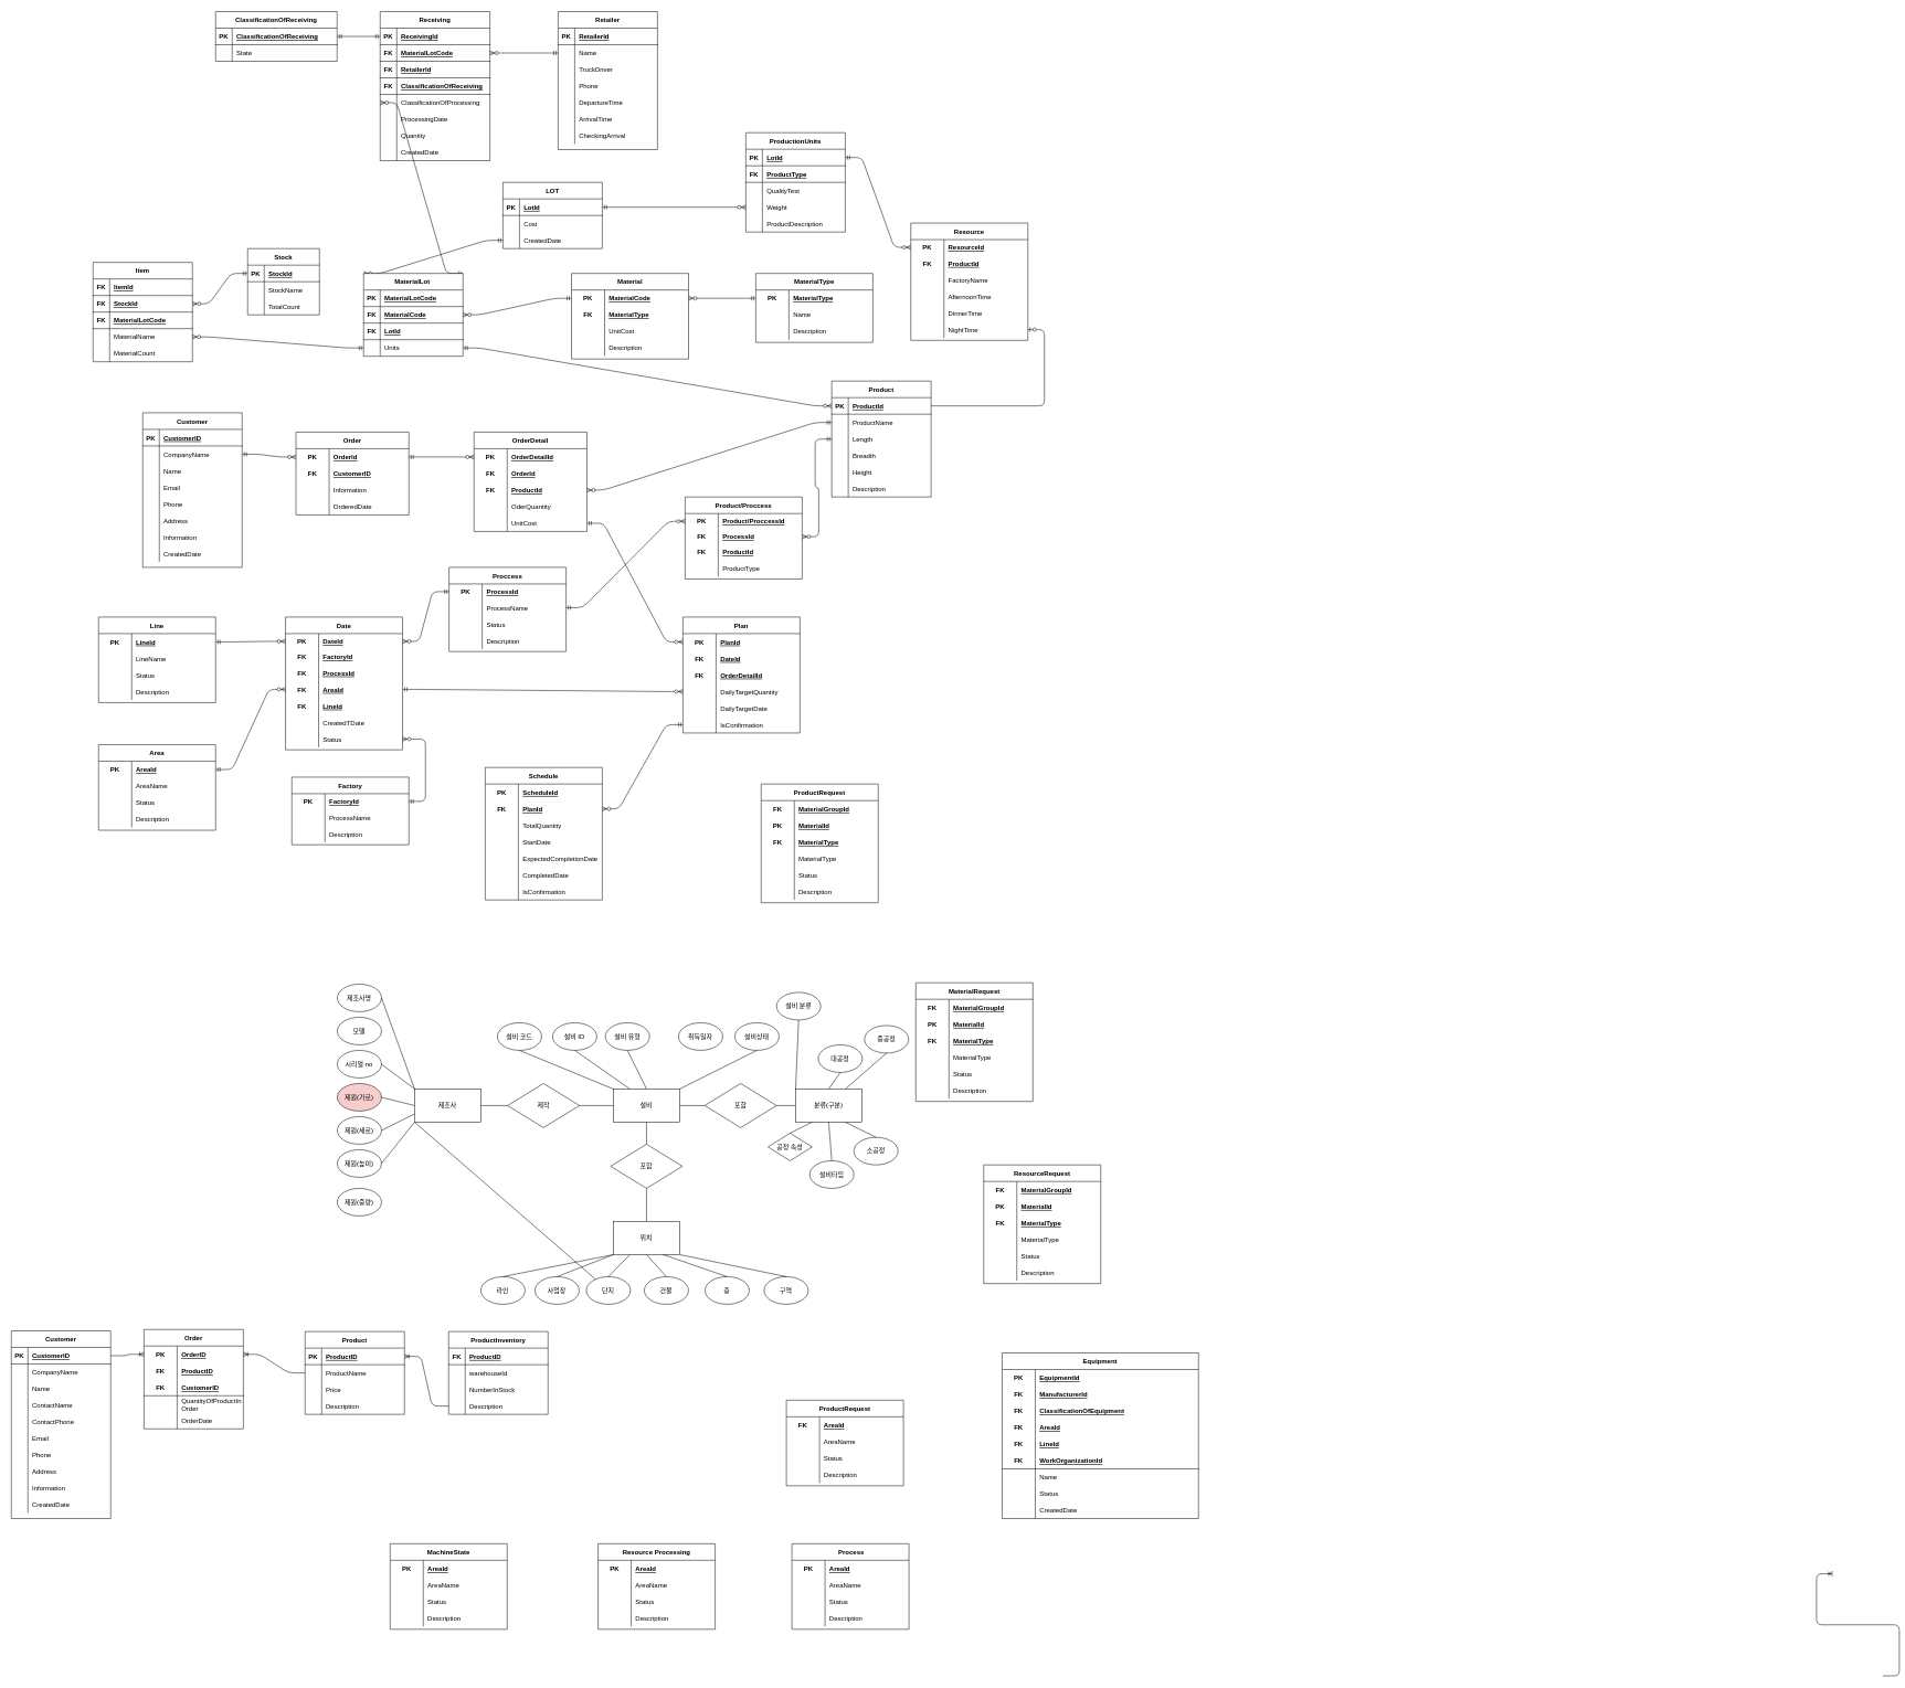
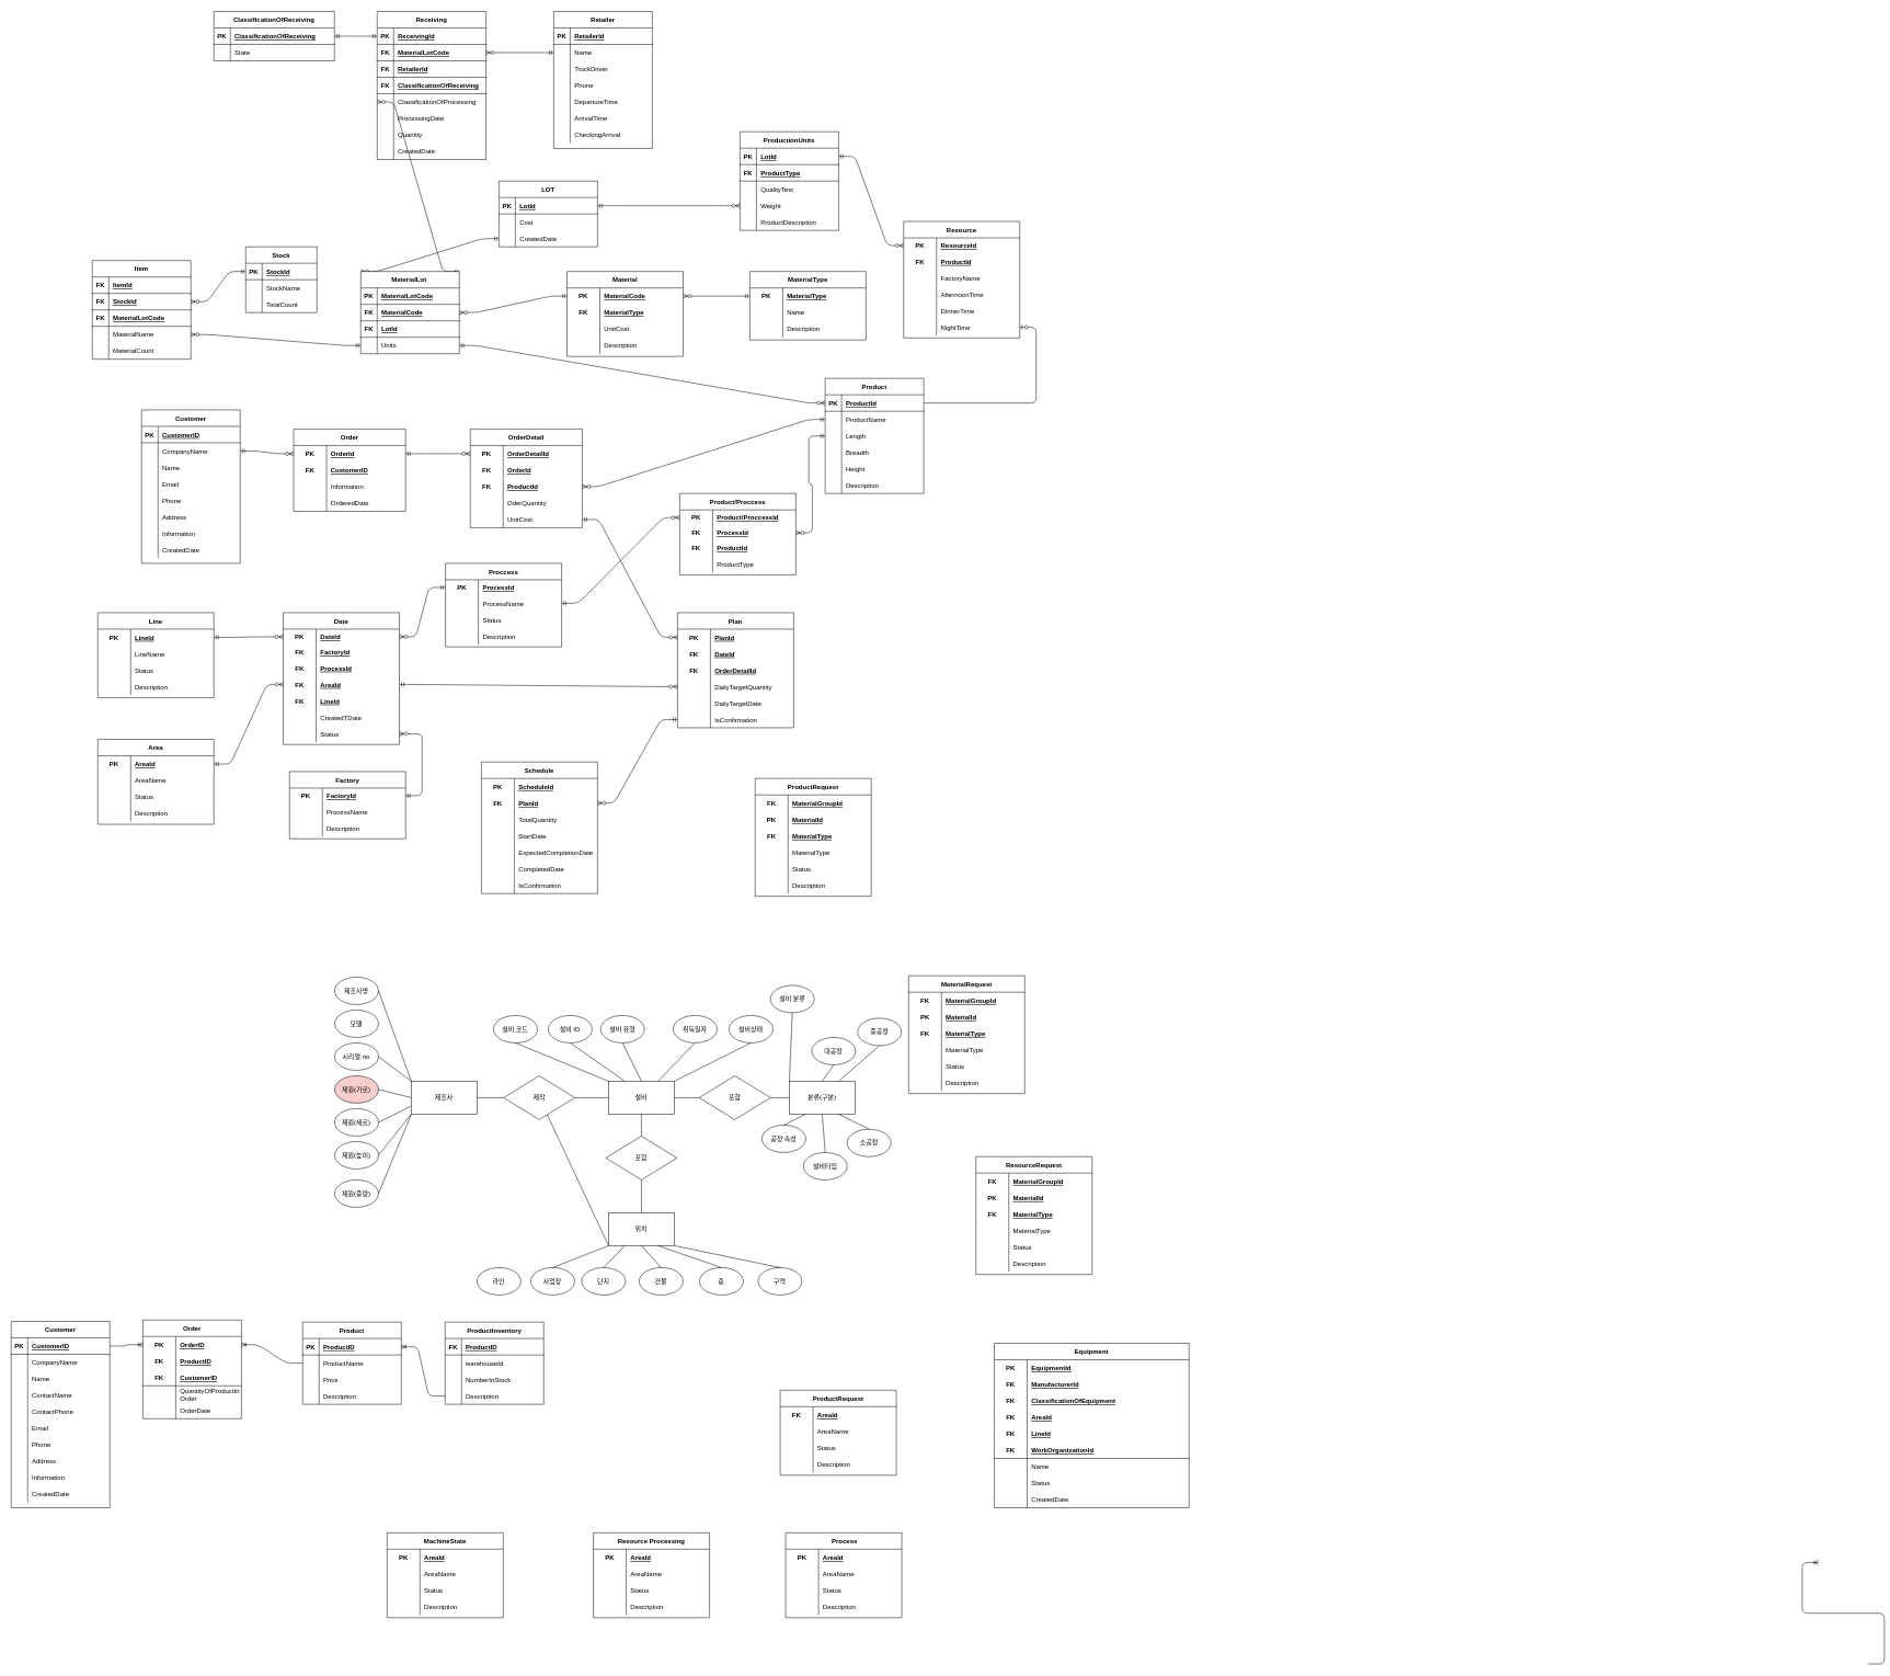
+ <mxCell id="60" value="" style="endArrow=none;html=1;exitX=0.5;exitY=1;exitDx=0;exitDy=0;entryX=0.75;entryY=0;entryDx=0;entryDy=0;" edge="1" parent="1" source="24" target="3"><mxGeometry width="50" height="50" relative="1" as="geometry"><mxPoint x="1163.37" y="1881.87" as="sourcePoint" /><mxPoint x="1180.37" y="1981.87" as="targetPoint" /></mxGeometry></mxCell>
- <mxCell id="20" value="공정 속성" style="rhombus;whiteSpace=wrap;html=1;" vertex="1" parent="1"><mxGeometry x="1390.37" y="2051.87" width="80" height="50" as="geometry" /></mxCell>
+ <mxCell id="20" value="공정 속성" style="ellipse;whiteSpace=wrap;html=1;" vertex="1" parent="1"><mxGeometry x="1390.37" y="2051.87" width="80" height="50" as="geometry" /></mxCell>
- <mxCell id="44" value="" style="endArrow=none;html=1;exitX=0;exitY=1;exitDx=0;exitDy=0;" edge="1" parent="1" source="2" target="28"><mxGeometry width="50" height="50" relative="1" as="geometry"><mxPoint x="790.37" y="2026.87" as="sourcePoint" /><mxPoint x="657.37" y="1966.87" as="targetPoint" /></mxGeometry></mxCell>
+ <mxCell id="44" value="" style="endArrow=none;html=1;exitX=0;exitY=1;exitDx=0;exitDy=0;entryX=1;entryY=0.5;entryDx=0;entryDy=0;" edge="1" parent="1" source="2" target="38"><mxGeometry width="50" height="50" relative="1" as="geometry"><mxPoint x="790.37" y="2026.87" as="sourcePoint" /><mxPoint x="657.37" y="1966.87" as="targetPoint" /></mxGeometry></mxCell>
- <mxCell id="45" value="" style="endArrow=none;html=1;exitX=0;exitY=1;exitDx=0;exitDy=0;entryX=0.5;entryY=0;entryDx=0;entryDy=0;" edge="1" parent="1" source="4" target="26"><mxGeometry width="50" height="50" relative="1" as="geometry"><mxPoint x="1180.37" y="2161.87" as="sourcePoint" /><mxPoint x="1180.37" y="2221.87" as="targetPoint" /></mxGeometry></mxCell>
+ <mxCell id="45" value="" style="endArrow=none;html=1;exitX=0;exitY=1;exitDx=0;exitDy=0;" edge="1" parent="1" source="4" target="7"><mxGeometry width="50" height="50" relative="1" as="geometry"><mxPoint x="1180.37" y="2161.87" as="sourcePoint" /><mxPoint x="1180.37" y="2221.87" as="targetPoint" /></mxGeometry></mxCell>
